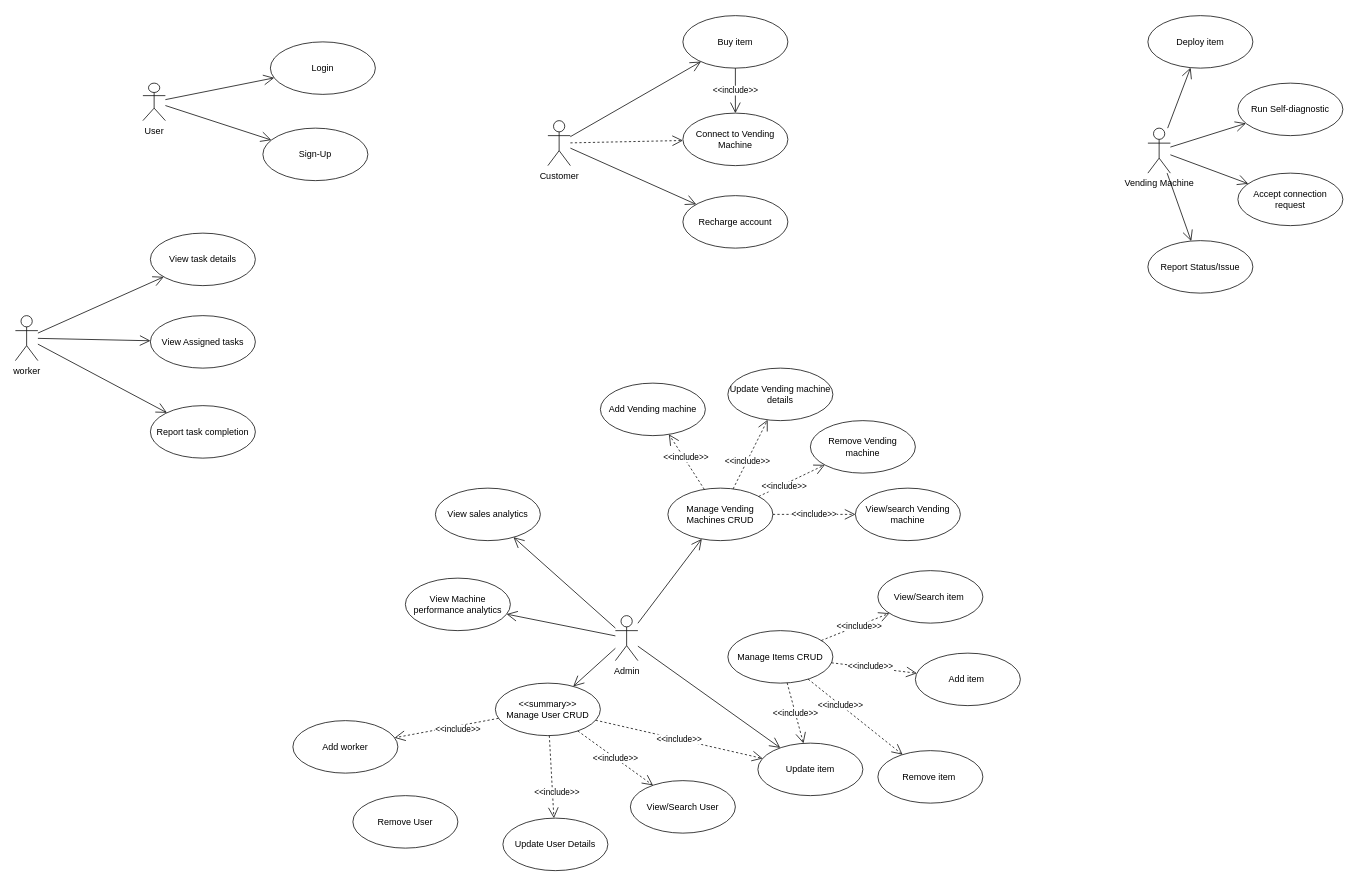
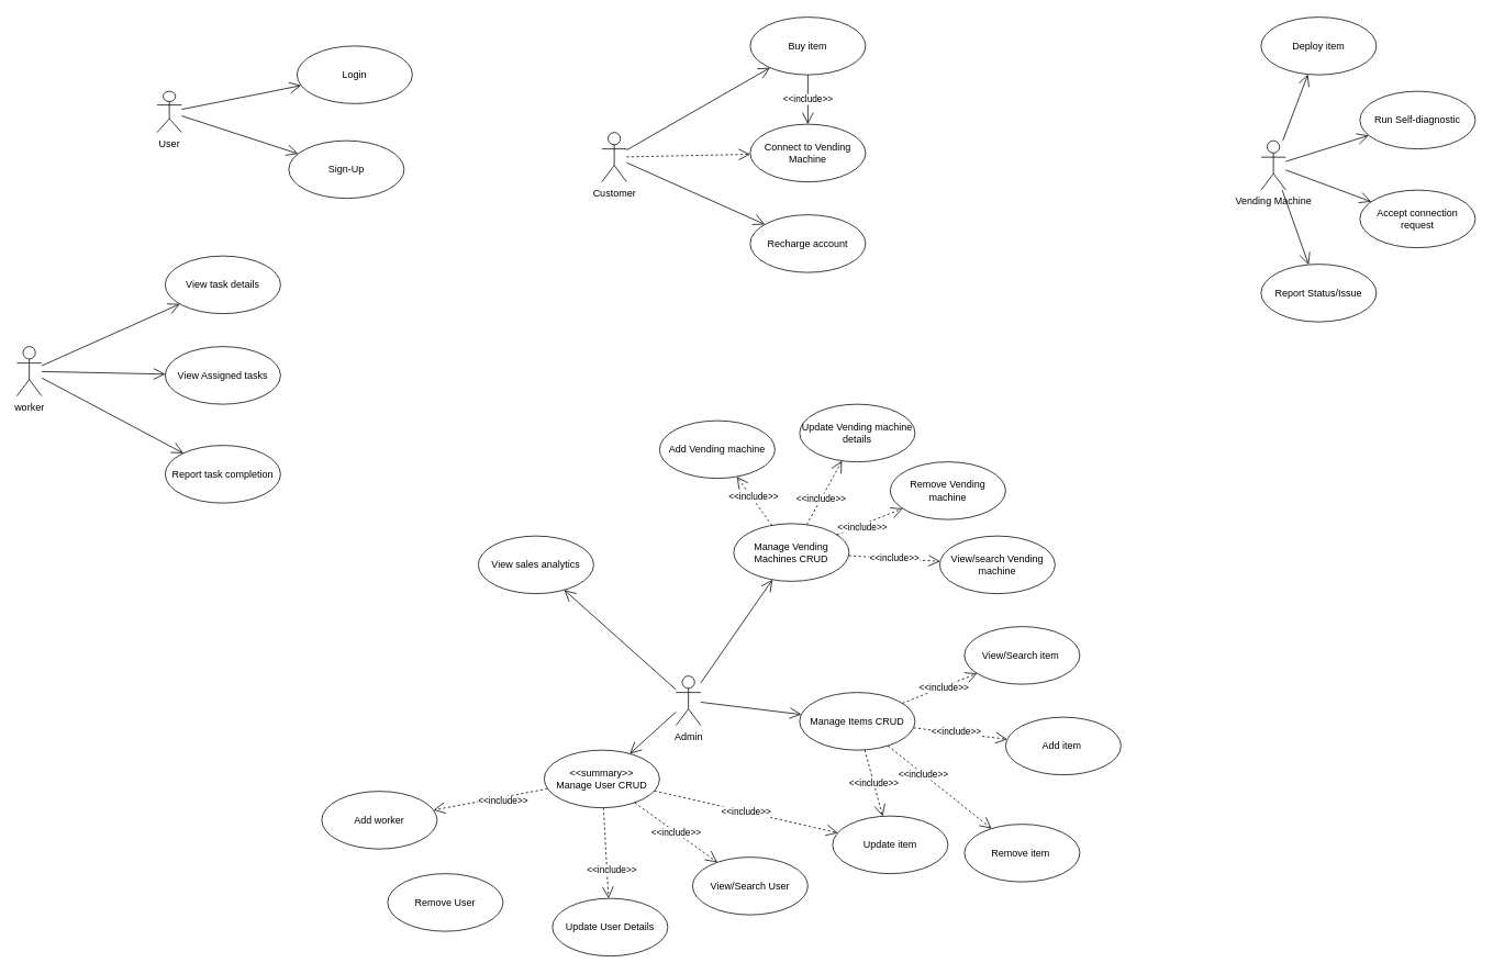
- <mxCell id="16" value="Manage Vending Machines CRUD" style="ellipse;whiteSpace=wrap;html=1;" parent="1" vertex="1"><mxGeometry x="890" y="650" width="140" height="70" as="geometry" /></mxCell>
+ <mxCell id="16" value="Manage Vending Machines CRUD" style="ellipse;whiteSpace=wrap;html=1;" parent="1" vertex="1"><mxGeometry x="890" y="635" width="140" height="70" as="geometry" /></mxCell>
- <mxCell id="71" value="View Machine performance analytics" style="ellipse;whiteSpace=wrap;html=1;" parent="1" vertex="1"><mxGeometry x="540" y="770" width="140" height="70" as="geometry" /></mxCell>
- <mxCell id="73" value="" style="endArrow=open;endFill=1;endSize=12;html=1;rounded=0;" parent="1" source="3" target="71" edge="1"><mxGeometry width="160" relative="1" as="geometry"><mxPoint x="950" y="730" as="sourcePoint" /><mxPoint x="1110" y="730" as="targetPoint" /></mxGeometry></mxCell>
- <mxCell id="26" value="" style="endArrow=open;endFill=1;endSize=12;html=1;rounded=0;" parent="1" source="3" target="66" edge="1"><mxGeometry width="160" relative="1" as="geometry"><mxPoint x="1935" y="650" as="sourcePoint" /><mxPoint x="2095" y="650" as="targetPoint" /></mxGeometry></mxCell>
+ <mxCell id="26" value="" style="endArrow=open;endFill=1;endSize=12;html=1;rounded=0;" parent="1" source="3" target="25" edge="1"><mxGeometry width="160" relative="1" as="geometry"><mxPoint x="1935" y="650" as="sourcePoint" /><mxPoint x="2095" y="650" as="targetPoint" /></mxGeometry></mxCell>
